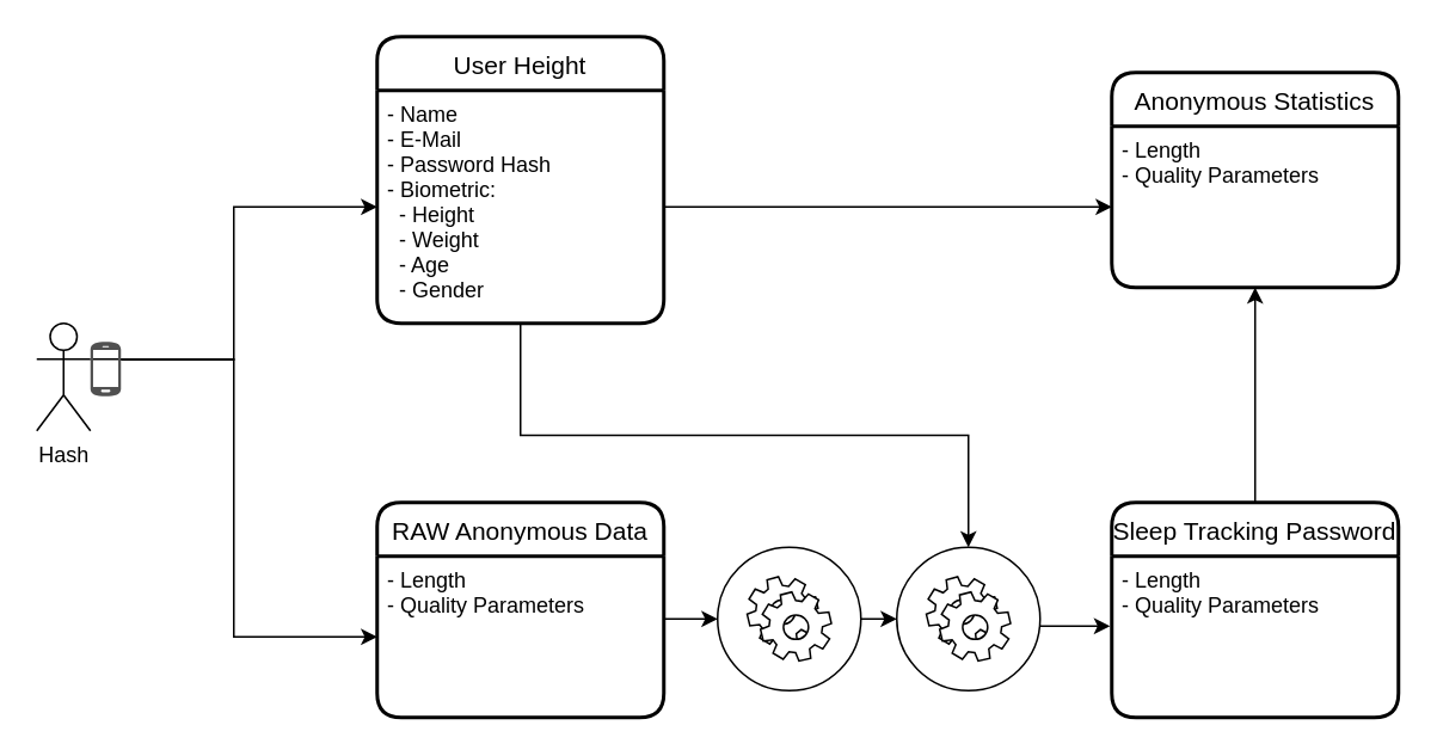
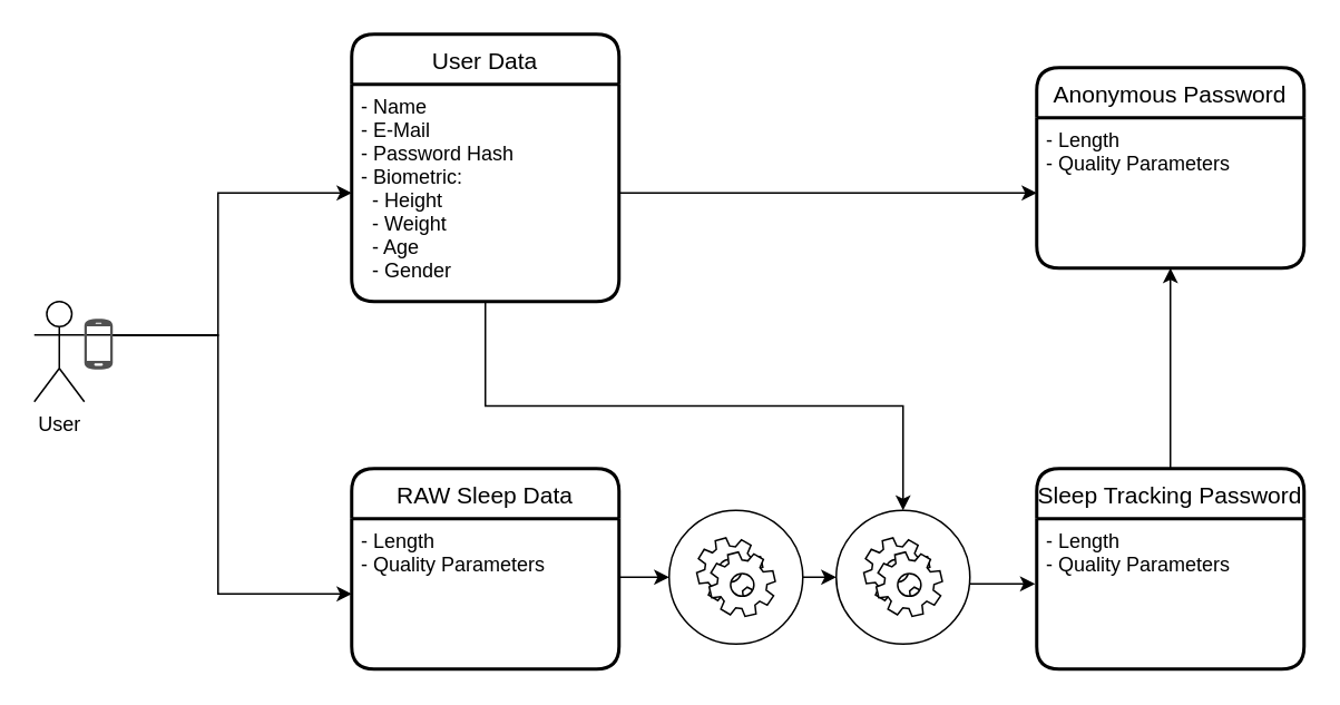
- <mxCell id="7" value="User Height" style="swimlane;childLayout=stackLayout;horizontal=1;startSize=30;horizontalStack=0;rounded=1;fontSize=14;fontStyle=0;strokeWidth=2;resizeParent=0;resizeLast=1;shadow=0;dashed=0;align=center;" vertex="1" parent="1"><mxGeometry x="210" y="20" width="160" height="160" as="geometry" /></mxCell>
+ <mxCell id="7" value="User Data" style="swimlane;childLayout=stackLayout;horizontal=1;startSize=30;horizontalStack=0;rounded=1;fontSize=14;fontStyle=0;strokeWidth=2;resizeParent=0;resizeLast=1;shadow=0;dashed=0;align=center;" vertex="1" parent="1"><mxGeometry x="210" y="20" width="160" height="160" as="geometry" /></mxCell>
- <mxCell id="14" value="Anonymous Statistics" style="swimlane;childLayout=stackLayout;horizontal=1;startSize=30;horizontalStack=0;rounded=1;fontSize=14;fontStyle=0;strokeWidth=2;resizeParent=0;resizeLast=1;shadow=0;dashed=0;align=center;" vertex="1" parent="1"><mxGeometry x="620" y="40" width="160" height="120" as="geometry" /></mxCell>
+ <mxCell id="14" value="Anonymous Password" style="swimlane;childLayout=stackLayout;horizontal=1;startSize=30;horizontalStack=0;rounded=1;fontSize=14;fontStyle=0;strokeWidth=2;resizeParent=0;resizeLast=1;shadow=0;dashed=0;align=center;" vertex="1" parent="1"><mxGeometry x="620" y="40" width="160" height="120" as="geometry" /></mxCell>
- <mxCell id="4" value="Hash" style="shape=umlActor;verticalLabelPosition=bottom;labelBackgroundColor=#ffffff;verticalAlign=top;html=1;outlineConnect=0;" vertex="1" parent="1"><mxGeometry x="20" y="180" width="30" height="60" as="geometry" /></mxCell>
+ <mxCell id="4" value="User" style="shape=umlActor;verticalLabelPosition=bottom;labelBackgroundColor=#ffffff;verticalAlign=top;html=1;outlineConnect=0;" vertex="1" parent="1"><mxGeometry x="20" y="180" width="30" height="60" as="geometry" /></mxCell>
- <mxCell id="5" value="RAW Anonymous Data" style="swimlane;childLayout=stackLayout;horizontal=1;startSize=30;horizontalStack=0;rounded=1;fontSize=14;fontStyle=0;strokeWidth=2;resizeParent=0;resizeLast=1;shadow=0;dashed=0;align=center;" vertex="1" parent="1"><mxGeometry x="210" y="280" width="160" height="120" as="geometry" /></mxCell>
+ <mxCell id="5" value="RAW Sleep Data" style="swimlane;childLayout=stackLayout;horizontal=1;startSize=30;horizontalStack=0;rounded=1;fontSize=14;fontStyle=0;strokeWidth=2;resizeParent=0;resizeLast=1;shadow=0;dashed=0;align=center;" vertex="1" parent="1"><mxGeometry x="210" y="280" width="160" height="120" as="geometry" /></mxCell>
